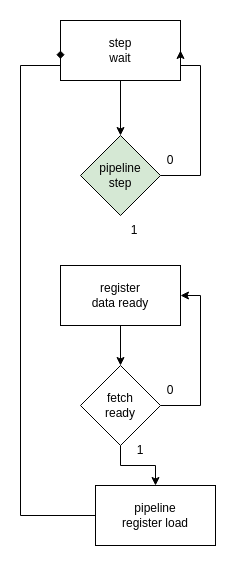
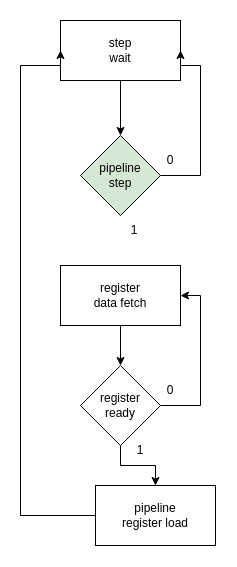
- <mxCell id="11" style="edgeStyle=orthogonalEdgeStyle;rounded=0;orthogonalLoop=1;jettySize=auto;html=1;entryX=0;entryY=0.5;entryDx=0;entryDy=0;endArrow=diamond;" parent="1" source="12" target="3" edge="1"><mxGeometry relative="1" as="geometry"><Array as="points"><mxPoint x="20" y="515" /><mxPoint x="20" y="65" /></Array></mxGeometry></mxCell>
+ <mxCell id="11" style="edgeStyle=orthogonalEdgeStyle;rounded=0;orthogonalLoop=1;jettySize=auto;html=1;entryX=0;entryY=0.5;entryDx=0;entryDy=0;" parent="1" source="12" target="3" edge="1"><mxGeometry relative="1" as="geometry"><Array as="points"><mxPoint x="20" y="515" /><mxPoint x="20" y="65" /></Array></mxGeometry></mxCell>
- <mxCell id="7" value="&lt;div&gt;register&lt;/div&gt;&lt;div&gt;data ready&lt;br&gt;&lt;/div&gt;" style="rounded=0;whiteSpace=wrap;html=1;" parent="1" vertex="1"><mxGeometry x="60" y="265" width="120" height="60" as="geometry" /></mxCell>
+ <mxCell id="7" value="&lt;div&gt;register&lt;/div&gt;&lt;div&gt;data fetch&lt;br&gt;&lt;/div&gt;" style="rounded=0;whiteSpace=wrap;html=1;" parent="1" vertex="1"><mxGeometry x="60" y="265" width="120" height="60" as="geometry" /></mxCell>
- <mxCell id="10" value="&lt;div&gt;fetch&lt;/div&gt;&lt;div&gt;ready&lt;br&gt;&lt;/div&gt;" style="rhombus;whiteSpace=wrap;html=1;" parent="1" vertex="1"><mxGeometry x="80" y="365" width="80" height="80" as="geometry" /></mxCell>
+ <mxCell id="10" value="&lt;div&gt;register&lt;/div&gt;&lt;div&gt;ready&lt;br&gt;&lt;/div&gt;" style="rhombus;whiteSpace=wrap;html=1;" parent="1" vertex="1"><mxGeometry x="80" y="365" width="80" height="80" as="geometry" /></mxCell>
